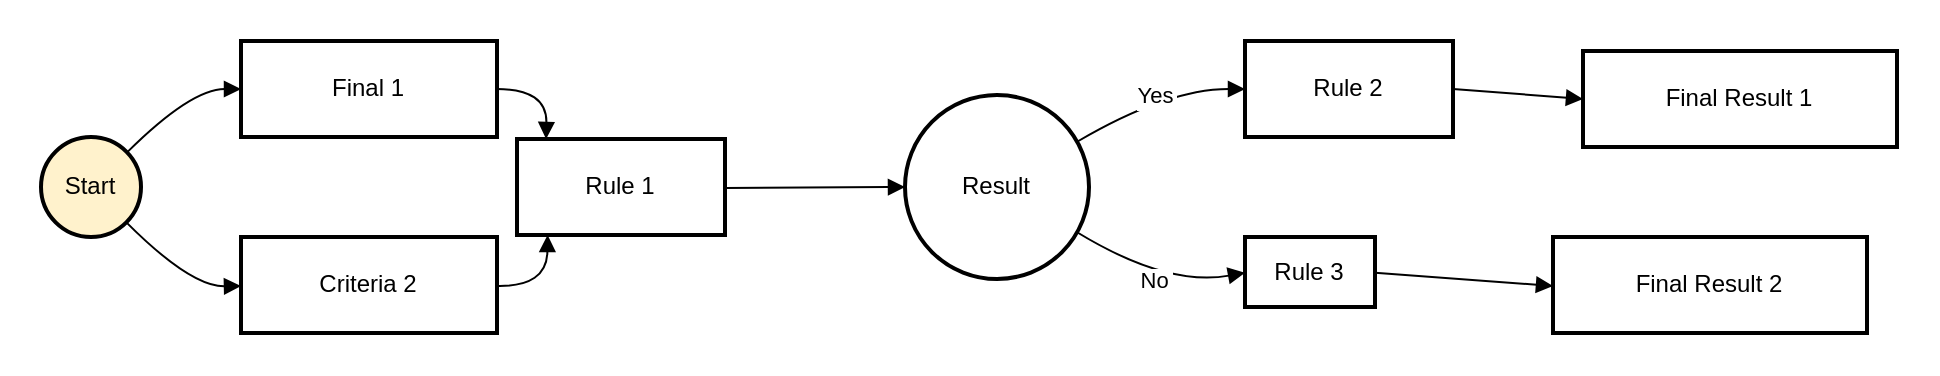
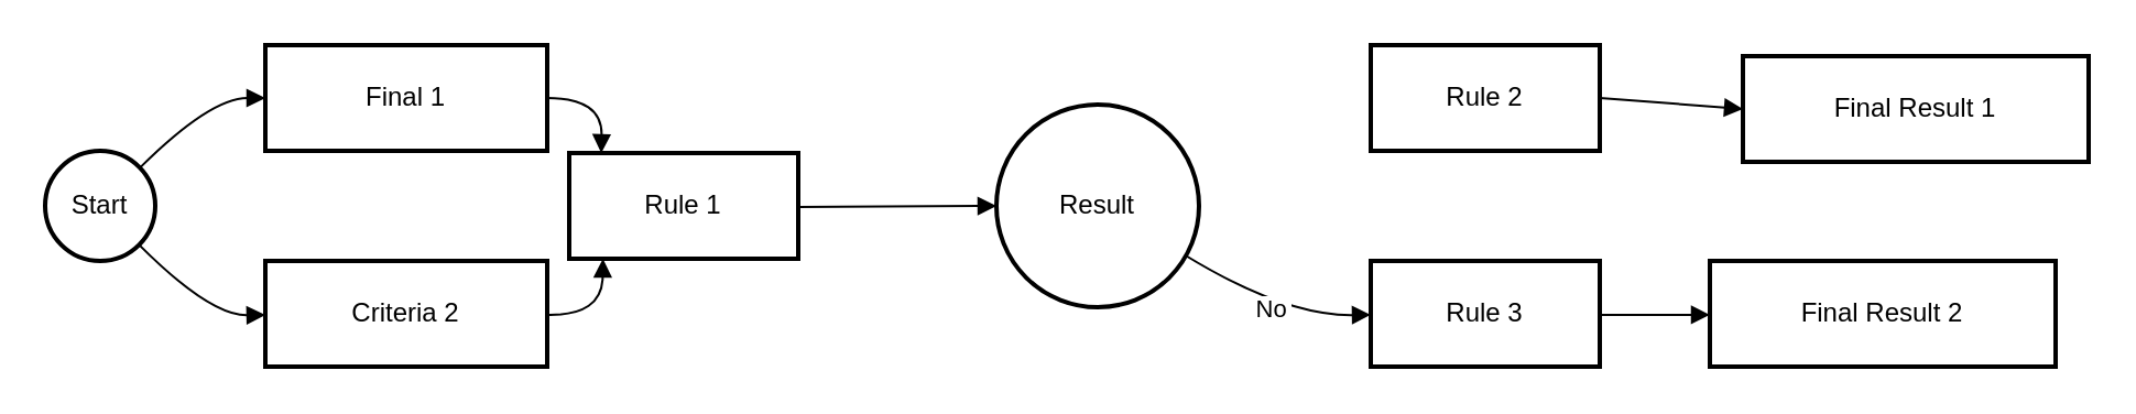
- <mxCell id="16" value="Yes" style="curved=1;startArrow=none;endArrow=block;exitX=1;exitY=0.21;entryX=0;entryY=0.5;" edge="1" parent="1" source="6" target="7"><mxGeometry relative="1" as="geometry"><Array as="points"><mxPoint x="583" y="44" /></Array></mxGeometry></mxCell>
- <mxCell id="2" value="Start" style="ellipse;aspect=fixed;strokeWidth=2;whiteSpace=wrap;fillColor=#fff2cc;" vertex="1" parent="1"><mxGeometry x="20" y="68" width="50" height="50" as="geometry" /></mxCell>
+ <mxCell id="2" value="Start" style="ellipse;aspect=fixed;strokeWidth=2;whiteSpace=wrap;" vertex="1" parent="1"><mxGeometry x="20" y="68" width="50" height="50" as="geometry" /></mxCell>
- <mxCell id="8" value="Rule 3" style="whiteSpace=wrap;strokeWidth=2;" vertex="1" parent="1"><mxGeometry x="622" y="118" width="65" height="35" as="geometry" /></mxCell>
+ <mxCell id="8" value="Rule 3" style="whiteSpace=wrap;strokeWidth=2;" vertex="1" parent="1"><mxGeometry x="622" y="118" width="104" height="48" as="geometry" /></mxCell>
